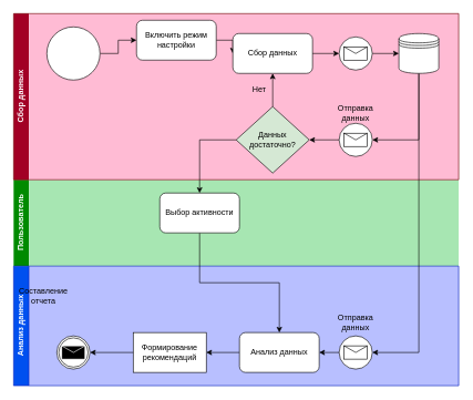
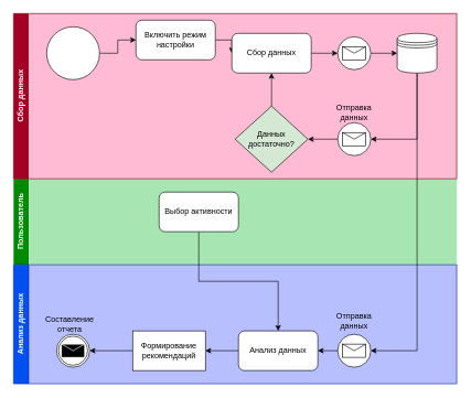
- <mxCell id="16" value="Нет" style="text;html=1;align=center;verticalAlign=middle;whiteSpace=wrap;rounded=0;" parent="1" vertex="1"><mxGeometry x="360" y="120" width="60" height="30" as="geometry" /></mxCell>
- <mxCell id="14" style="edgeStyle=orthogonalEdgeStyle;rounded=0;orthogonalLoop=1;jettySize=auto;html=1;exitX=0;exitY=0.5;exitDx=0;exitDy=0;entryX=0.5;entryY=0;entryDx=0;entryDy=0;" parent="1" source="15" target="23" edge="1"><mxGeometry relative="1" as="geometry" /></mxCell>
- <mxCell id="31" value="Составление отчета" style="text;html=1;align=center;verticalAlign=middle;whiteSpace=wrap;rounded=0;" parent="1" vertex="1"><mxGeometry x="35" y="430" width="60" height="30" as="geometry" /></mxCell>
+ <mxCell id="31" value="Составление отчета" style="text;html=1;align=center;verticalAlign=middle;whiteSpace=wrap;rounded=0;" parent="1" vertex="1"><mxGeometry x="75" y="475" width="60" height="30" as="geometry" /></mxCell>
